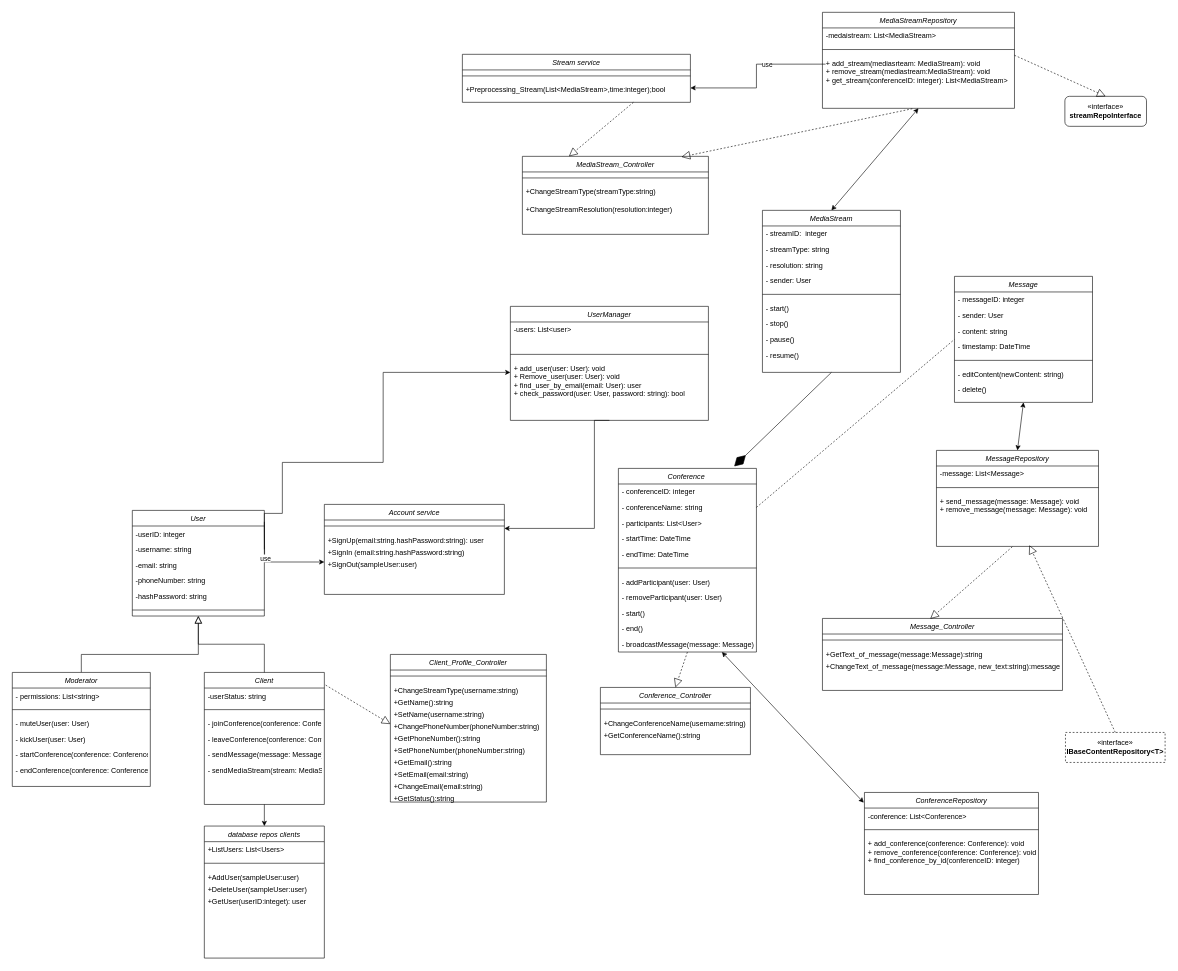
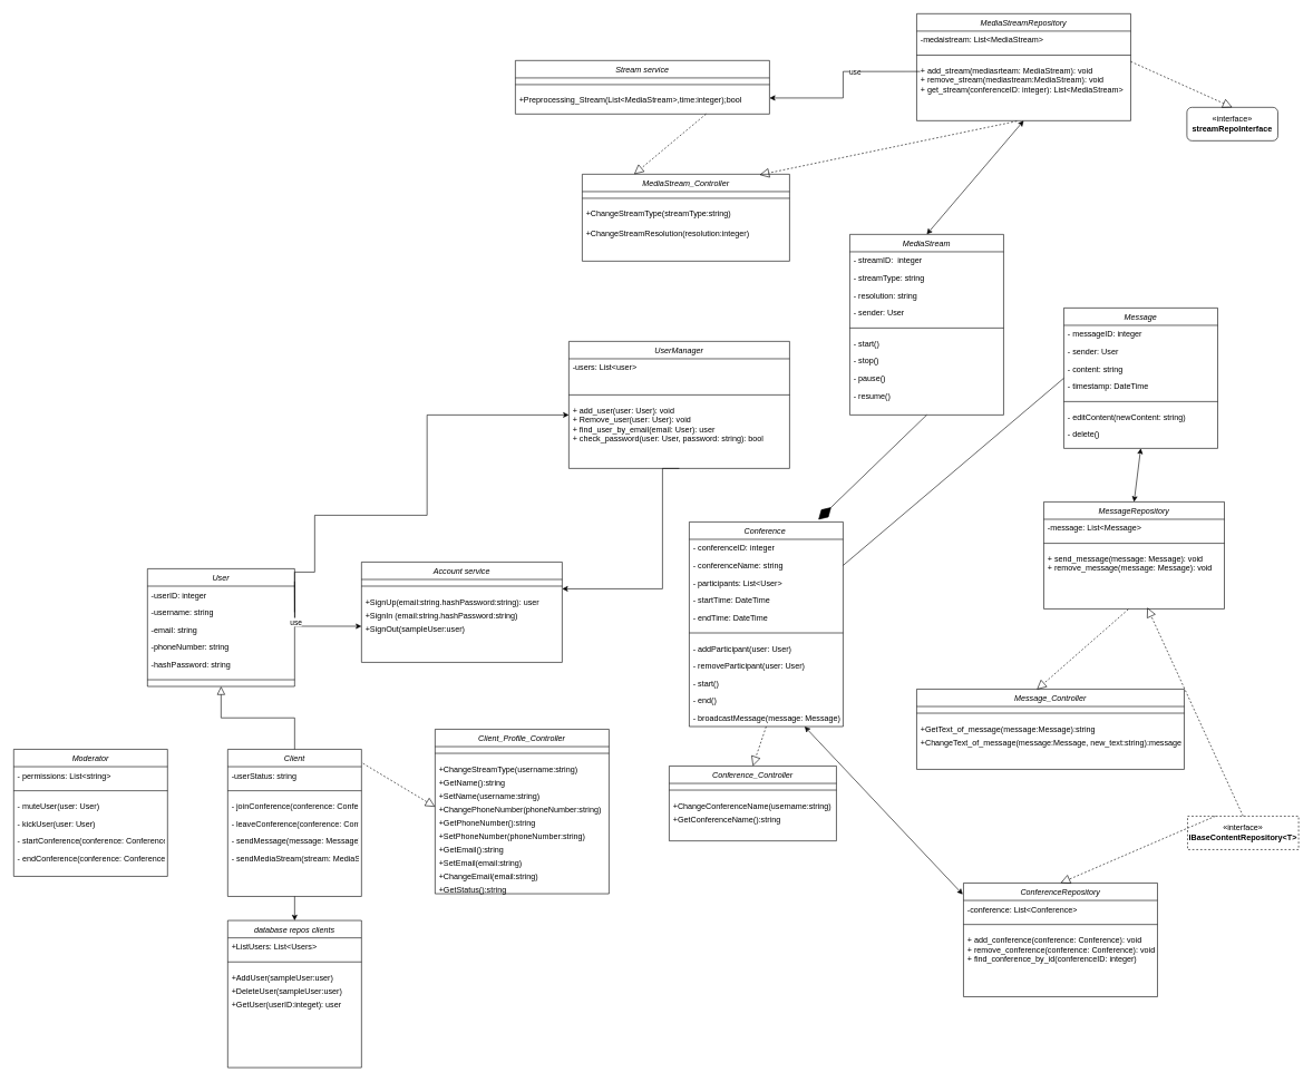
- <mxCell id="68" value="" style="endArrow=none;html=1;rounded=0;entryX=0;entryY=0.5;entryDx=0;entryDy=0;exitX=1;exitY=0.5;exitDx=0;exitDy=0;dashed=1;" edge="1" parent="1" source="34" target="106"><mxGeometry width="50" height="50" relative="1" as="geometry"><mxPoint x="1250" y="900" as="sourcePoint" /><mxPoint x="1330" y="900" as="targetPoint" /><Array as="points" /></mxGeometry></mxCell>
+ <mxCell id="68" value="" style="endArrow=none;html=1;rounded=0;entryX=0;entryY=0.5;entryDx=0;entryDy=0;exitX=1;exitY=0.5;exitDx=0;exitDy=0;" edge="1" parent="1" source="34" target="106"><mxGeometry width="50" height="50" relative="1" as="geometry"><mxPoint x="1250" y="900" as="sourcePoint" /><mxPoint x="1330" y="900" as="targetPoint" /><Array as="points" /></mxGeometry></mxCell>
- <mxCell id="9" value="" style="endArrow=block;endSize=10;endFill=0;shadow=0;strokeWidth=1;rounded=0;edgeStyle=elbowEdgeStyle;elbow=vertical;entryX=0.5;entryY=1;entryDx=0;entryDy=0;" edge="1" parent="1" source="124" target="2"><mxGeometry width="160" relative="1" as="geometry"><mxPoint x="200" y="1080" as="sourcePoint" /><mxPoint x="320" y="1080" as="targetPoint" /><Array as="points"><mxPoint x="280" y="1090" /></Array></mxGeometry></mxCell>
+ <mxCell id="104" value="" style="endArrow=block;dashed=1;endFill=0;endSize=12;html=1;rounded=0;exitX=0.25;exitY=0;exitDx=0;exitDy=0;entryX=0.5;entryY=0;entryDx=0;entryDy=0;" edge="1" parent="1" source="103" target="69"><mxGeometry width="160" relative="1" as="geometry"><mxPoint x="1360" y="980" as="sourcePoint" /><mxPoint x="1520" y="980" as="targetPoint" /></mxGeometry></mxCell>
